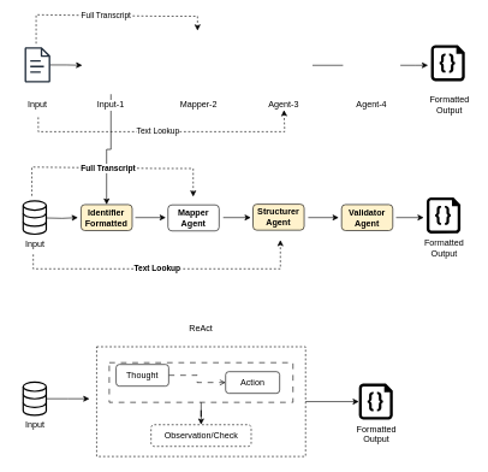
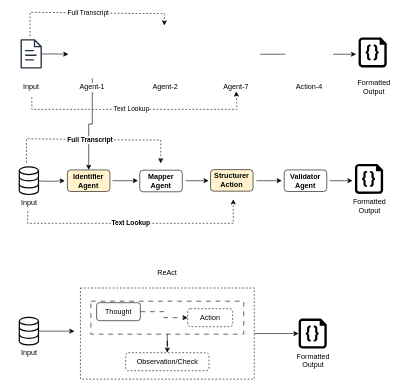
- <mxCell id="10" value="Input-1" style="shape=image;verticalLabelPosition=bottom;labelBackgroundColor=default;verticalAlign=top;aspect=fixed;imageAspect=0;image=https://thumbs.dreamstime.com/b/ai-agent-network-digital-intelligence-smart-system-processing-unit-black-icon-depicts-microchip-connections-symbolizing-383726732.jpg;clipPath=inset(16.67% 17.67% 17% 16.33%);" vertex="1" parent="1"><mxGeometry x="113" y="50" width="79.6" height="80" as="geometry" /></mxCell>
+ <mxCell id="10" value="Agent-1" style="shape=image;verticalLabelPosition=bottom;labelBackgroundColor=default;verticalAlign=top;aspect=fixed;imageAspect=0;image=https://thumbs.dreamstime.com/b/ai-agent-network-digital-intelligence-smart-system-processing-unit-black-icon-depicts-microchip-connections-symbolizing-383726732.jpg;clipPath=inset(16.67% 17.67% 17% 16.33%);" vertex="1" parent="1"><mxGeometry x="113" y="50" width="79.6" height="80" as="geometry" /></mxCell>
- <mxCell id="11" value="Mapper-2" style="shape=image;verticalLabelPosition=bottom;labelBackgroundColor=default;verticalAlign=top;aspect=fixed;imageAspect=0;image=https://thumbs.dreamstime.com/b/ai-agent-network-digital-intelligence-smart-system-processing-unit-black-icon-depicts-microchip-connections-symbolizing-383726732.jpg;clipPath=inset(16.67% 17.67% 17% 16.33%);" vertex="1" parent="1"><mxGeometry x="235" y="50" width="79.6" height="80" as="geometry" /></mxCell>
+ <mxCell id="11" value="Agent-2" style="shape=image;verticalLabelPosition=bottom;labelBackgroundColor=default;verticalAlign=top;aspect=fixed;imageAspect=0;image=https://thumbs.dreamstime.com/b/ai-agent-network-digital-intelligence-smart-system-processing-unit-black-icon-depicts-microchip-connections-symbolizing-383726732.jpg;clipPath=inset(16.67% 17.67% 17% 16.33%);" vertex="1" parent="1"><mxGeometry x="235" y="50" width="79.6" height="80" as="geometry" /></mxCell>
- <mxCell id="6" value="Agent-3" style="shape=image;verticalLabelPosition=bottom;labelBackgroundColor=default;verticalAlign=top;aspect=fixed;imageAspect=0;image=https://thumbs.dreamstime.com/b/ai-agent-network-digital-intelligence-smart-system-processing-unit-black-icon-depicts-microchip-connections-symbolizing-383726732.jpg;clipPath=inset(16.67% 17.67% 17% 16.33%);" vertex="1" parent="1"><mxGeometry x="353" y="50" width="79.6" height="80" as="geometry" /></mxCell>
+ <mxCell id="6" value="Agent-7" style="shape=image;verticalLabelPosition=bottom;labelBackgroundColor=default;verticalAlign=top;aspect=fixed;imageAspect=0;image=https://thumbs.dreamstime.com/b/ai-agent-network-digital-intelligence-smart-system-processing-unit-black-icon-depicts-microchip-connections-symbolizing-383726732.jpg;clipPath=inset(16.67% 17.67% 17% 16.33%);" vertex="1" parent="1"><mxGeometry x="353" y="50" width="79.6" height="80" as="geometry" /></mxCell>
- <mxCell id="8" value="Agent-4" style="shape=image;verticalLabelPosition=bottom;labelBackgroundColor=default;verticalAlign=top;aspect=fixed;imageAspect=0;image=https://thumbs.dreamstime.com/b/ai-agent-network-digital-intelligence-smart-system-processing-unit-black-icon-depicts-microchip-connections-symbolizing-383726732.jpg;clipPath=inset(16.67% 17.67% 17% 16.33%);" vertex="1" parent="1"><mxGeometry x="475" y="50" width="79.6" height="80" as="geometry" /></mxCell>
+ <mxCell id="8" value="Action-4" style="shape=image;verticalLabelPosition=bottom;labelBackgroundColor=default;verticalAlign=top;aspect=fixed;imageAspect=0;image=https://thumbs.dreamstime.com/b/ai-agent-network-digital-intelligence-smart-system-processing-unit-black-icon-depicts-microchip-connections-symbolizing-383726732.jpg;clipPath=inset(16.67% 17.67% 17% 16.33%);" vertex="1" parent="1"><mxGeometry x="475" y="50" width="79.6" height="80" as="geometry" /></mxCell>
- <mxCell id="37" value="&lt;b&gt;Structurer&lt;/b&gt;&lt;div&gt;&lt;b&gt;Agent&lt;/b&gt;&lt;/div&gt;" style="rounded=1;whiteSpace=wrap;html=1;fillColor=#fff2cc;strokeColor=default;" vertex="1" parent="1"><mxGeometry x="350" y="282.45" width="71" height="36" as="geometry" /></mxCell>
+ <mxCell id="37" value="&lt;b&gt;Structurer&lt;/b&gt;&lt;div&gt;&lt;b&gt;Action&lt;/b&gt;&lt;/div&gt;" style="rounded=1;whiteSpace=wrap;html=1;fillColor=#fff2cc;strokeColor=default;" vertex="1" parent="1"><mxGeometry x="350" y="282.45" width="71" height="36" as="geometry" /></mxCell>
- <mxCell id="35" value="&lt;b&gt;Identifier&lt;/b&gt;&lt;div&gt;&lt;b&gt;Formatted&lt;/b&gt;&lt;/div&gt;" style="rounded=1;whiteSpace=wrap;html=1;fillColor=#fff2cc;strokeColor=default;" vertex="1" parent="1"><mxGeometry x="111.3" y="283" width="71" height="36" as="geometry" /></mxCell>
+ <mxCell id="35" value="&lt;b&gt;Identifier&lt;/b&gt;&lt;div&gt;&lt;b&gt;Agent&lt;/b&gt;&lt;/div&gt;" style="rounded=1;whiteSpace=wrap;html=1;fillColor=#fff2cc;strokeColor=default;" vertex="1" parent="1"><mxGeometry x="111.3" y="283" width="71" height="36" as="geometry" /></mxCell>
- <mxCell id="38" value="&lt;b&gt;Validator&lt;/b&gt;&lt;div&gt;&lt;b&gt;Agent&lt;/b&gt;&lt;/div&gt;" style="rounded=1;whiteSpace=wrap;html=1;fillColor=#fff2cc;strokeColor=default;" vertex="1" parent="1"><mxGeometry x="473" y="283" width="71" height="36" as="geometry" /></mxCell>
+ <mxCell id="38" value="&lt;b&gt;Validator&lt;/b&gt;&lt;div&gt;&lt;b&gt;Agent&lt;/b&gt;&lt;/div&gt;" style="rounded=1;whiteSpace=wrap;html=1;fillColor=#ffffff;strokeColor=default;" vertex="1" parent="1"><mxGeometry x="473" y="283" width="71" height="36" as="geometry" /></mxCell>
- <mxCell id="42" style="edgeStyle=orthogonalEdgeStyle;rounded=0;orthogonalLoop=1;jettySize=auto;html=1;entryX=0;entryY=0.5;entryDx=0;entryDy=0;dashed=1;dashPattern=8 8;endArrow=open;" edge="1" parent="1" source="43" target="44"><mxGeometry relative="1" as="geometry" /></mxCell>
+ <mxCell id="42" style="edgeStyle=orthogonalEdgeStyle;rounded=0;orthogonalLoop=1;jettySize=auto;html=1;entryX=0;entryY=0.5;entryDx=0;entryDy=0;dashed=1;dashPattern=8 8;" edge="1" parent="1" source="43" target="44"><mxGeometry relative="1" as="geometry" /></mxCell>
- <mxCell id="44" value="Action" style="rounded=1;whiteSpace=wrap;html=1;" vertex="1" parent="1"><mxGeometry x="312" y="514.5" width="75" height="30" as="geometry" /></mxCell>
+ <mxCell id="44" value="Action" style="rounded=1;whiteSpace=wrap;html=1;dashed=1;" vertex="1" parent="1"><mxGeometry x="312" y="514.5" width="75" height="30" as="geometry" /></mxCell>
